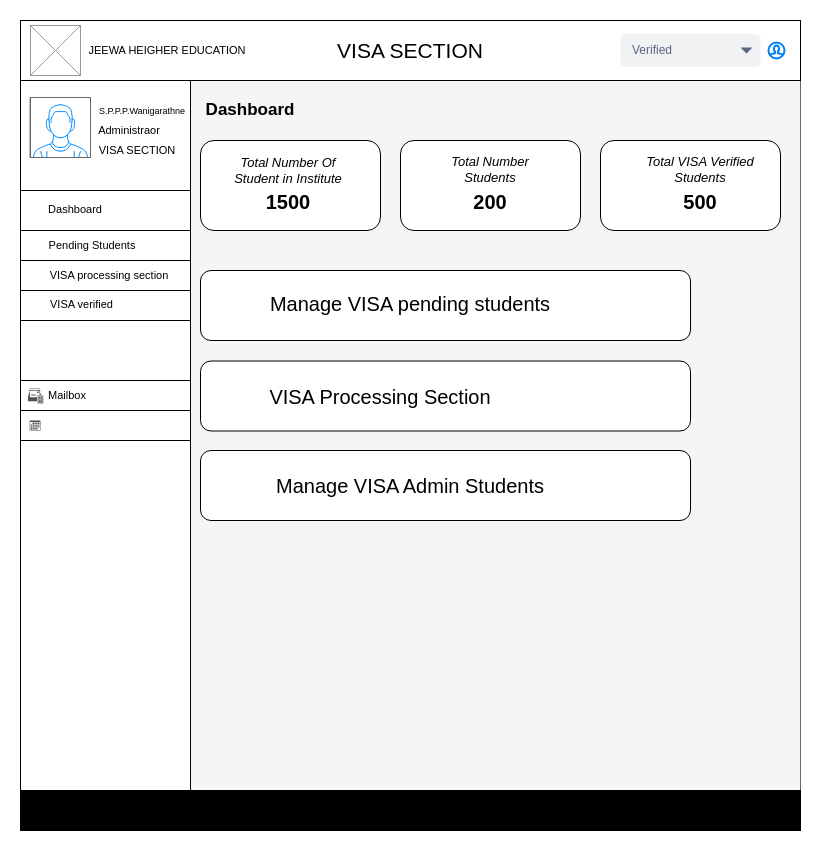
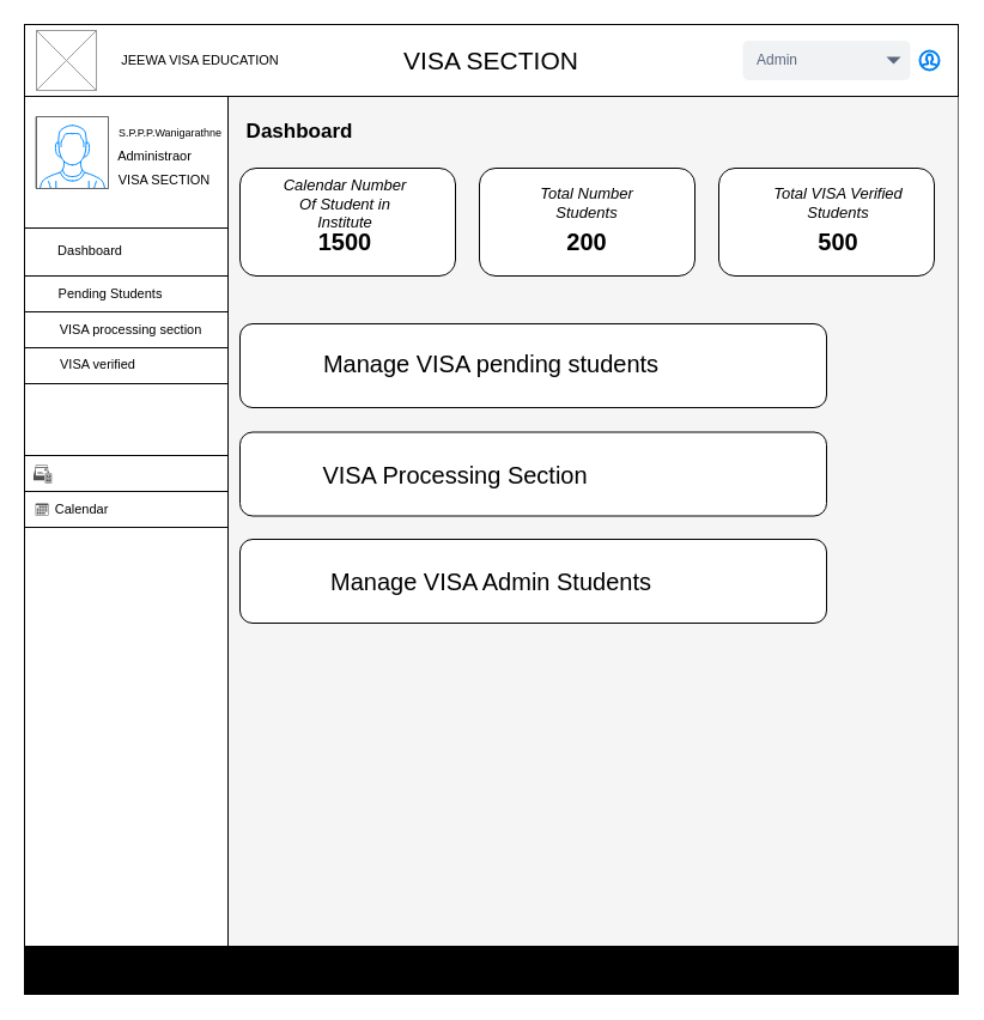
- <mxCell id="5" value="JEEWA HEIGHER EDUCATION" style="text;html=1;strokeColor=none;fillColor=none;align=center;verticalAlign=middle;whiteSpace=wrap;rounded=0;fontSize=11;" vertex="1" parent="1"><mxGeometry x="52" y="40" width="230" height="20" as="geometry" /></mxCell>
+ <mxCell id="5" value="JEEWA VISA EDUCATION" style="text;html=1;strokeColor=none;fillColor=none;align=center;verticalAlign=middle;whiteSpace=wrap;rounded=0;fontSize=11;" vertex="1" parent="1"><mxGeometry x="52" y="40" width="230" height="20" as="geometry" /></mxCell>
- <mxCell id="7" value="Verified" style="rounded=1;fillColor=#F1F2F4;strokeColor=none;html=1;fontColor=#596780;align=left;fontSize=12;spacingLeft=10" vertex="1" parent="1"><mxGeometry x="620" y="33.5" width="140" height="33" as="geometry" /></mxCell>
+ <mxCell id="7" value="Admin" style="rounded=1;fillColor=#F1F2F4;strokeColor=none;html=1;fontColor=#596780;align=left;fontSize=12;spacingLeft=10" vertex="1" parent="1"><mxGeometry x="620" y="33.5" width="140" height="33" as="geometry" /></mxCell>
- <mxCell id="21" value="&lt;font style=&quot;font-size: 13px&quot;&gt;&lt;i&gt;Total Number Of Student in Institute&lt;/i&gt;&lt;/font&gt;" style="text;html=1;strokeColor=none;fillColor=none;align=center;verticalAlign=middle;whiteSpace=wrap;rounded=0;fontSize=11;" vertex="1" parent="1"><mxGeometry x="228" y="140" width="120" height="60" as="geometry" /></mxCell>
+ <mxCell id="21" value="&lt;font style=&quot;font-size: 13px&quot;&gt;&lt;i&gt;Calendar Number Of Student in Institute&lt;/i&gt;&lt;/font&gt;" style="text;html=1;strokeColor=none;fillColor=none;align=center;verticalAlign=middle;whiteSpace=wrap;rounded=0;fontSize=11;" vertex="1" parent="1"><mxGeometry x="228" y="140" width="120" height="60" as="geometry" /></mxCell>
- <mxCell id="34" value="Mailbox" style="text;html=1;strokeColor=none;fillColor=none;align=center;verticalAlign=middle;whiteSpace=wrap;rounded=0;fontSize=11;" vertex="1" parent="1"><mxGeometry x="47" y="385" width="40" height="20" as="geometry" /></mxCell>
+ <mxCell id="38" value="Calendar" style="text;html=1;strokeColor=none;fillColor=none;align=center;verticalAlign=middle;whiteSpace=wrap;rounded=0;fontSize=11;" vertex="1" parent="1"><mxGeometry x="48" y="415" width="40" height="20" as="geometry" /></mxCell>
